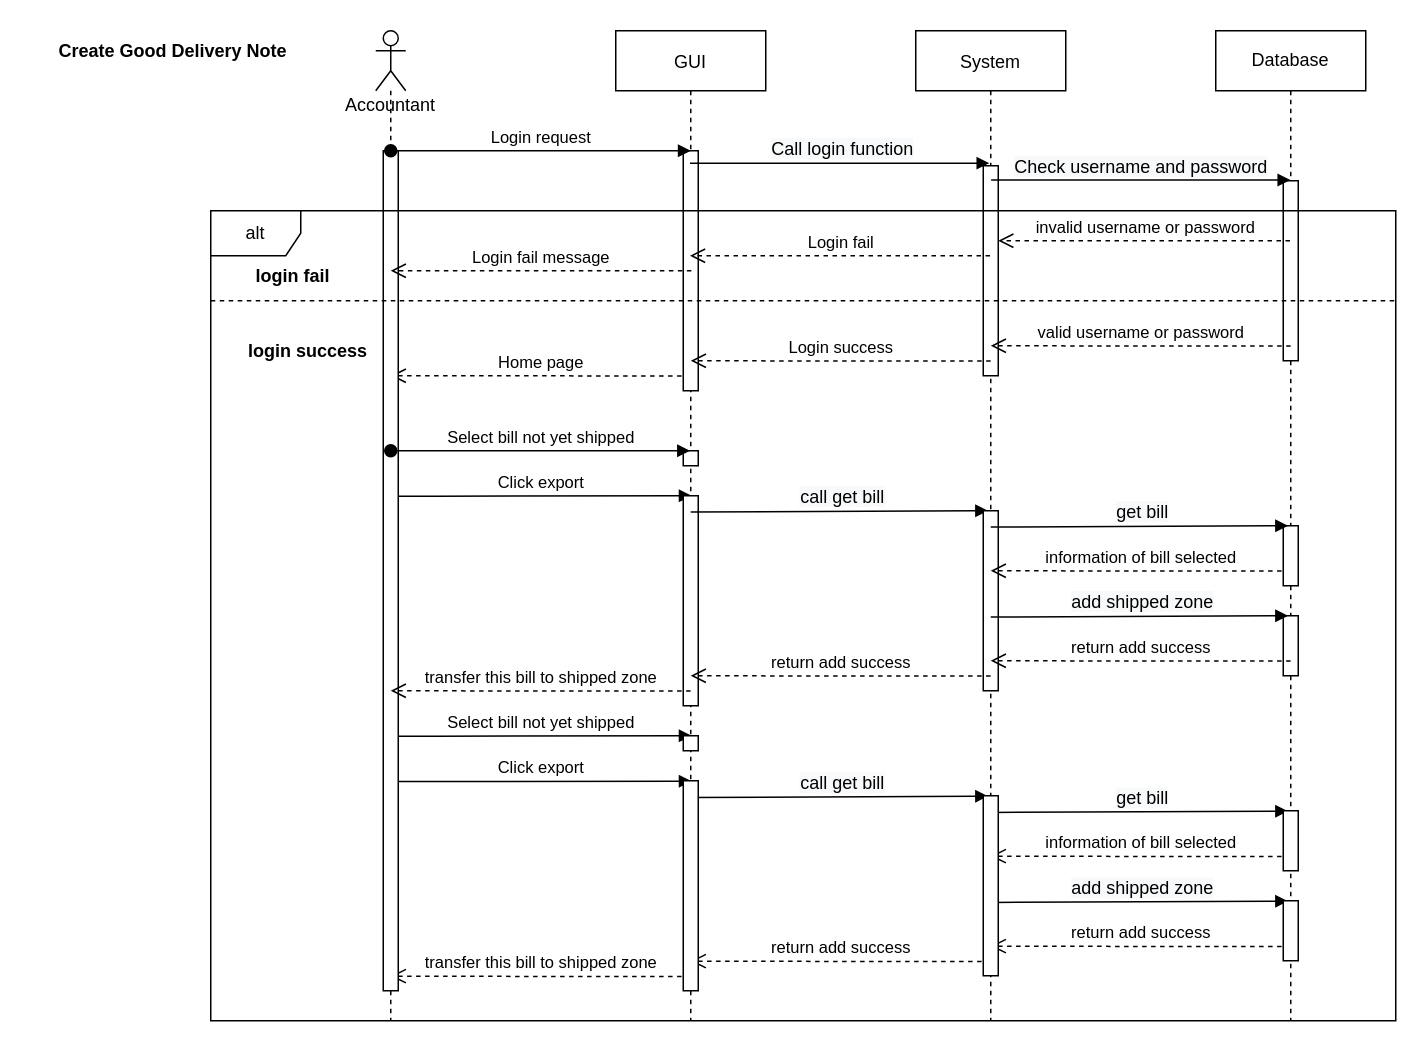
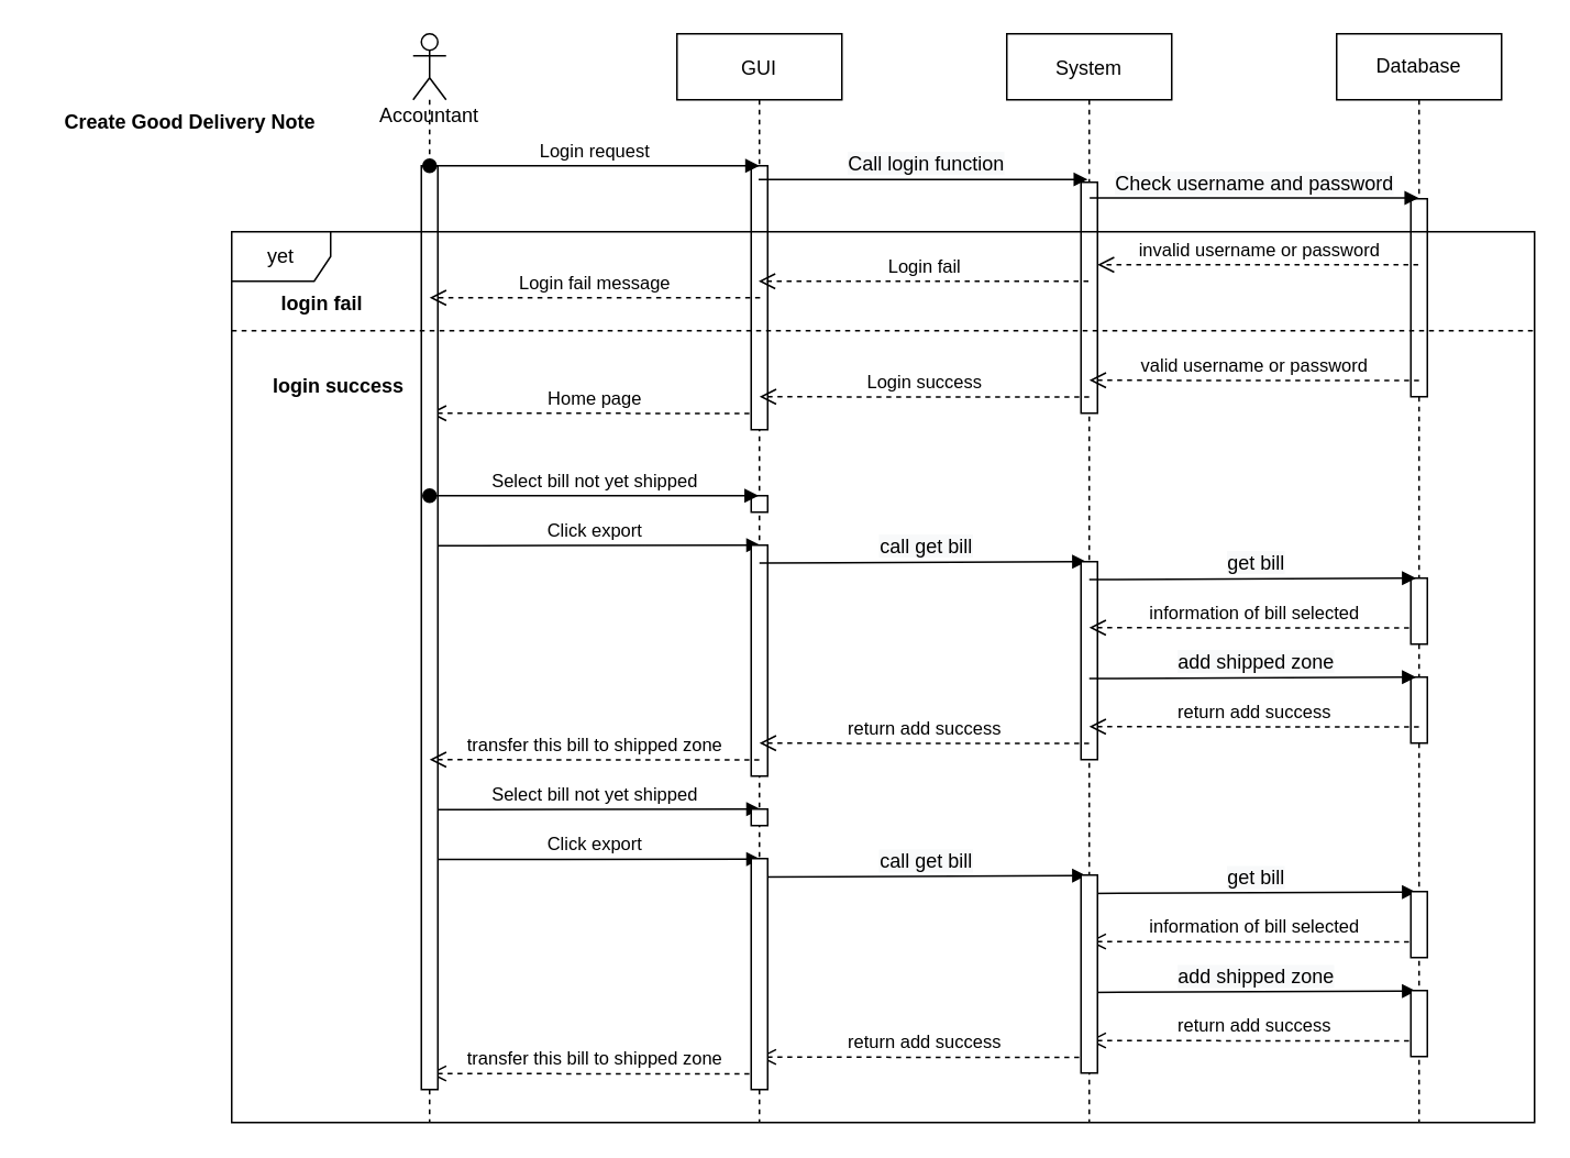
- <mxCell id="43" value="Create Good Delivery Note" style="text;align=center;fontStyle=1;verticalAlign=middle;spacingLeft=3;spacingRight=3;strokeColor=none;rotatable=0;points=[[0,0.5],[1,0.5]];portConstraint=eastwest;" parent="1" vertex="1"><mxGeometry x="20" y="20" width="190" height="26" as="geometry" /></mxCell>
+ <mxCell id="43" value="Create Good Delivery Note" style="text;align=center;fontStyle=1;verticalAlign=middle;spacingLeft=3;spacingRight=3;strokeColor=none;rotatable=0;points=[[0,0.5],[1,0.5]];portConstraint=eastwest;" parent="1" vertex="1"><mxGeometry x="20" y="60" width="190" height="26" as="geometry" /></mxCell>
- <mxCell id="51" value="alt" style="shape=umlFrame;whiteSpace=wrap;html=1;" vertex="1" parent="1"><mxGeometry x="140" y="140" width="790" height="540" as="geometry" /></mxCell>
+ <mxCell id="51" value="yet" style="shape=umlFrame;whiteSpace=wrap;html=1;" vertex="1" parent="1"><mxGeometry x="140" y="140" width="790" height="540" as="geometry" /></mxCell>
